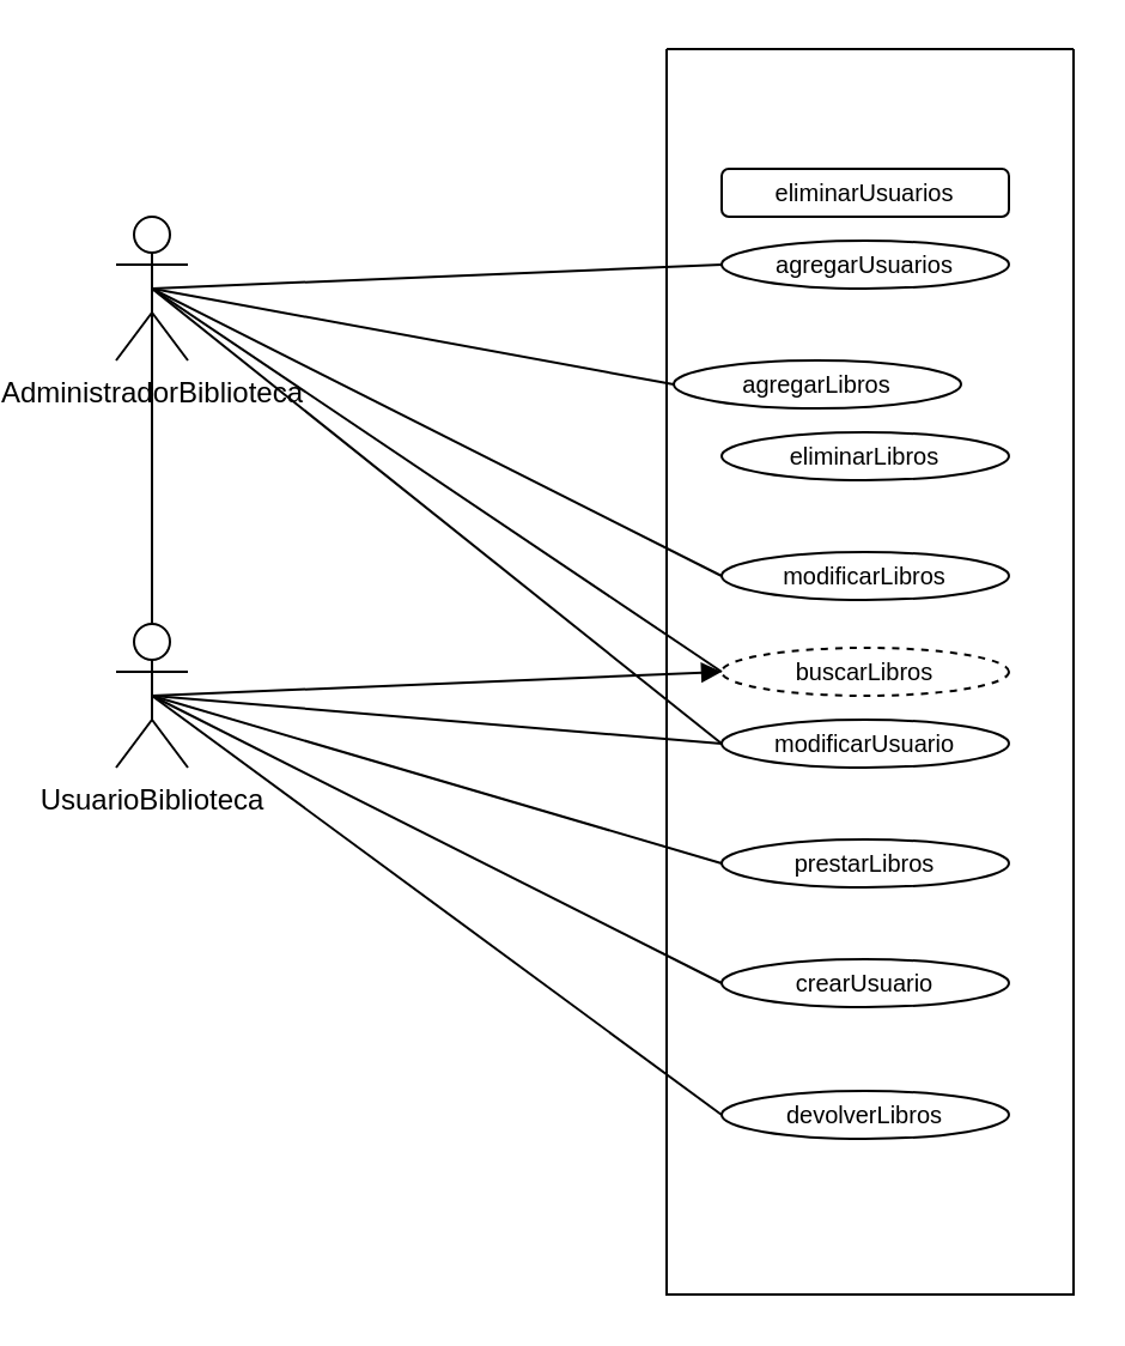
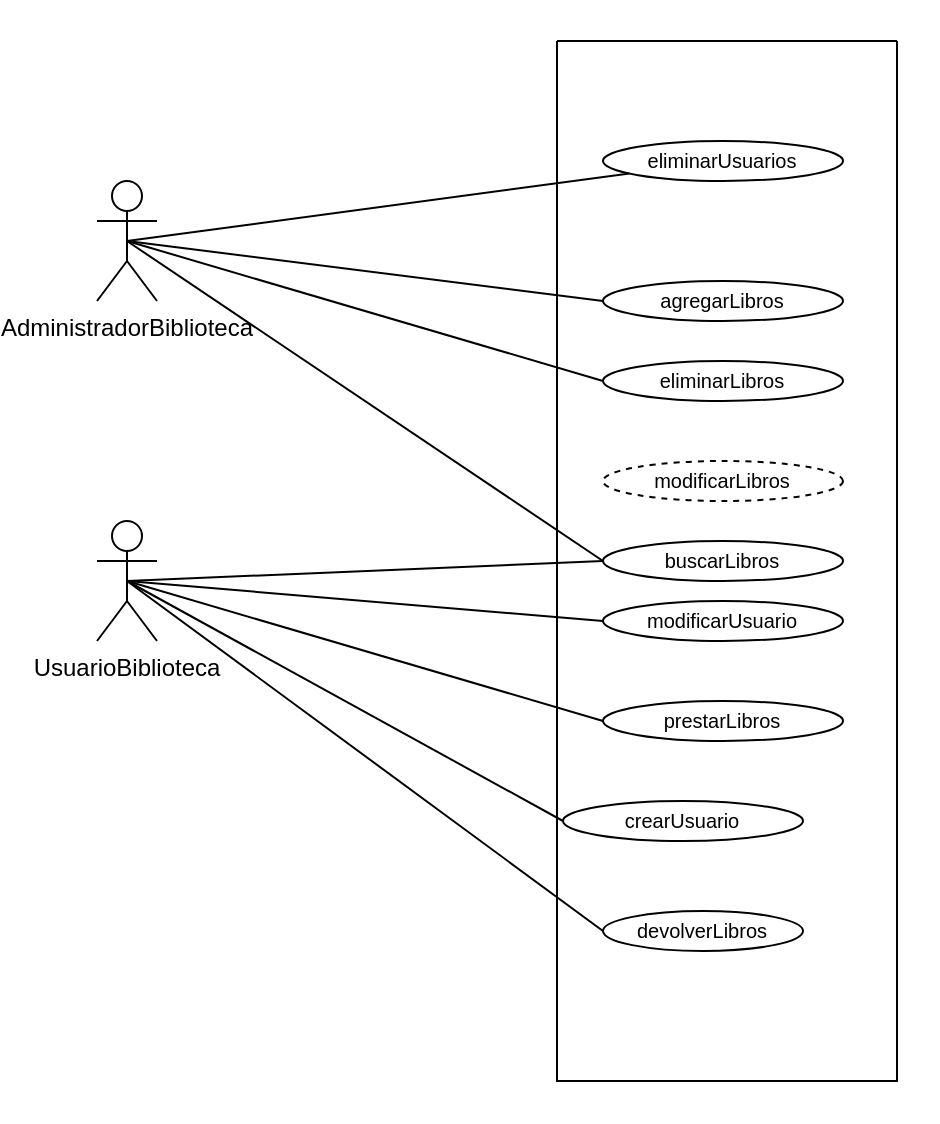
- <mxCell id="13" value="&lt;font style=&quot;font-size: 10px;&quot;&gt;eliminarUsuarios&lt;br&gt;&lt;/font&gt;" style="whiteSpace=wrap;html=1;rounded=1;" vertex="1" parent="4"><mxGeometry x="23" y="50" width="120" height="20" as="geometry" /></mxCell>
+ <mxCell id="13" value="&lt;font style=&quot;font-size: 10px;&quot;&gt;eliminarUsuarios&lt;br&gt;&lt;/font&gt;" style="ellipse;whiteSpace=wrap;html=1;" vertex="1" parent="4"><mxGeometry x="23" y="50" width="120" height="20" as="geometry" /></mxCell>
- <mxCell id="7" value="&lt;font style=&quot;font-size: 10px;&quot;&gt;agregarUsuarios&lt;br&gt;&lt;/font&gt;" style="ellipse;whiteSpace=wrap;html=1;" vertex="1" parent="4"><mxGeometry x="23" y="80" width="120" height="20" as="geometry" /></mxCell>
- <mxCell id="16" value="" style="endArrow=none;html=1;rounded=0;exitX=0.5;exitY=0.5;exitDx=0;exitDy=0;exitPerimeter=0;entryX=0;entryY=0.5;entryDx=0;entryDy=0;" edge="1" parent="1" source="2" target="7"><mxGeometry width="50" height="50" relative="1" as="geometry"><mxPoint x="45" y="130" as="sourcePoint" /><mxPoint x="283" y="110" as="targetPoint" /></mxGeometry></mxCell>
- <mxCell id="8" value="&lt;font style=&quot;font-size: 10px;&quot;&gt;agregarLibros&lt;br&gt;&lt;/font&gt;" style="ellipse;whiteSpace=wrap;html=1;" vertex="1" parent="4"><mxGeometry x="3" y="130" width="120" height="20" as="geometry" /></mxCell>
+ <mxCell id="8" value="&lt;font style=&quot;font-size: 10px;&quot;&gt;agregarLibros&lt;br&gt;&lt;/font&gt;" style="ellipse;whiteSpace=wrap;html=1;" vertex="1" parent="4"><mxGeometry x="23" y="120" width="120" height="20" as="geometry" /></mxCell>
- <mxCell id="24" value="" style="endArrow=none;html=1;rounded=0;exitX=0.5;exitY=0.5;exitDx=0;exitDy=0;exitPerimeter=0;entryX=0;entryY=0.5;entryDx=0;entryDy=0;" edge="1" parent="1" source="2" target="14"><mxGeometry width="50" height="50" relative="1" as="geometry"><mxPoint x="50" y="120" as="sourcePoint" /><mxPoint x="288" y="280" as="targetPoint" /></mxGeometry></mxCell>
- <mxCell id="17" value="" style="endArrow=none;html=1;rounded=0;exitX=0.5;exitY=0.5;exitDx=0;exitDy=0;exitPerimeter=0;" edge="1" parent="1" source="2" target="3"><mxGeometry width="50" height="50" relative="1" as="geometry"><mxPoint x="35" y="210" as="sourcePoint" /><mxPoint x="273" y="230" as="targetPoint" /></mxGeometry></mxCell>
+ <mxCell id="17" value="" style="endArrow=none;html=1;rounded=0;exitX=0.5;exitY=0.5;exitDx=0;exitDy=0;exitPerimeter=0;entryX=0;entryY=0.5;entryDx=0;entryDy=0;" edge="1" parent="1" source="2" target="12"><mxGeometry width="50" height="50" relative="1" as="geometry"><mxPoint x="35" y="210" as="sourcePoint" /><mxPoint x="273" y="230" as="targetPoint" /></mxGeometry></mxCell>
- <mxCell id="26" value="" style="endArrow=none;html=1;rounded=0;exitX=0.5;exitY=0.5;exitDx=0;exitDy=0;exitPerimeter=0;entryX=0;entryY=0.5;entryDx=0;entryDy=0;" edge="1" parent="1" source="2" target="15"><mxGeometry width="50" height="50" relative="1" as="geometry"><mxPoint x="45" y="130" as="sourcePoint" /><mxPoint x="283" y="290" as="targetPoint" /></mxGeometry></mxCell>
+ <mxCell id="26" value="" style="endArrow=none;html=1;rounded=0;exitX=0.5;exitY=0.5;exitDx=0;exitDy=0;exitPerimeter=0;" edge="1" parent="1" source="2" target="13"><mxGeometry width="50" height="50" relative="1" as="geometry"><mxPoint x="45" y="130" as="sourcePoint" /><mxPoint x="283" y="290" as="targetPoint" /></mxGeometry></mxCell>
- <mxCell id="14" value="&lt;font style=&quot;font-size: 10px;&quot;&gt;modificarLibros&lt;br&gt;&lt;/font&gt;" style="ellipse;whiteSpace=wrap;html=1;" vertex="1" parent="4"><mxGeometry x="23" y="210" width="120" height="20" as="geometry" /></mxCell>
+ <mxCell id="14" value="&lt;font style=&quot;font-size: 10px;&quot;&gt;modificarLibros&lt;br&gt;&lt;/font&gt;" style="ellipse;whiteSpace=wrap;html=1;dashed=1;" vertex="1" parent="4"><mxGeometry x="23" y="210" width="120" height="20" as="geometry" /></mxCell>
- <mxCell id="11" value="&lt;font style=&quot;font-size: 10px;&quot;&gt;buscarLibros&lt;br&gt;&lt;/font&gt;" style="ellipse;whiteSpace=wrap;html=1;dashed=1;" vertex="1" parent="4"><mxGeometry x="23" y="250" width="120" height="20" as="geometry" /></mxCell>
+ <mxCell id="11" value="&lt;font style=&quot;font-size: 10px;&quot;&gt;buscarLibros&lt;br&gt;&lt;/font&gt;" style="ellipse;whiteSpace=wrap;html=1;" vertex="1" parent="4"><mxGeometry x="23" y="250" width="120" height="20" as="geometry" /></mxCell>
- <mxCell id="21" value="" style="endArrow=block;html=1;rounded=0;exitX=0.5;exitY=0.5;exitDx=0;exitDy=0;exitPerimeter=0;entryX=0;entryY=0.5;entryDx=0;entryDy=0;" edge="1" parent="1" source="3" target="11"><mxGeometry width="50" height="50" relative="1" as="geometry"><mxPoint x="70" y="260" as="sourcePoint" /><mxPoint x="270" y="260" as="targetPoint" /></mxGeometry></mxCell>
+ <mxCell id="21" value="" style="endArrow=none;html=1;rounded=0;exitX=0.5;exitY=0.5;exitDx=0;exitDy=0;exitPerimeter=0;entryX=0;entryY=0.5;entryDx=0;entryDy=0;" edge="1" parent="1" source="3" target="11"><mxGeometry width="50" height="50" relative="1" as="geometry"><mxPoint x="70" y="260" as="sourcePoint" /><mxPoint x="270" y="260" as="targetPoint" /></mxGeometry></mxCell>
- <mxCell id="9" value="&lt;font style=&quot;font-size: 10px;&quot;&gt;crearUsuario&lt;br&gt;&lt;/font&gt;" style="ellipse;whiteSpace=wrap;html=1;" vertex="1" parent="4"><mxGeometry x="23" y="380" width="120" height="20" as="geometry" /></mxCell>
+ <mxCell id="9" value="&lt;font style=&quot;font-size: 10px;&quot;&gt;crearUsuario&lt;br&gt;&lt;/font&gt;" style="ellipse;whiteSpace=wrap;html=1;" vertex="1" parent="4"><mxGeometry x="3" y="380" width="120" height="20" as="geometry" /></mxCell>
- <mxCell id="6" value="&lt;font style=&quot;font-size: 10px;&quot;&gt;devolverLibros&lt;br&gt;&lt;/font&gt;" style="ellipse;whiteSpace=wrap;html=1;" vertex="1" parent="4"><mxGeometry x="23" y="435" width="120" height="20" as="geometry" /></mxCell>
+ <mxCell id="6" value="&lt;font style=&quot;font-size: 10px;&quot;&gt;devolverLibros&lt;br&gt;&lt;/font&gt;" style="ellipse;whiteSpace=wrap;html=1;" vertex="1" parent="4"><mxGeometry x="23" y="435" width="100" height="20" as="geometry" /></mxCell>
